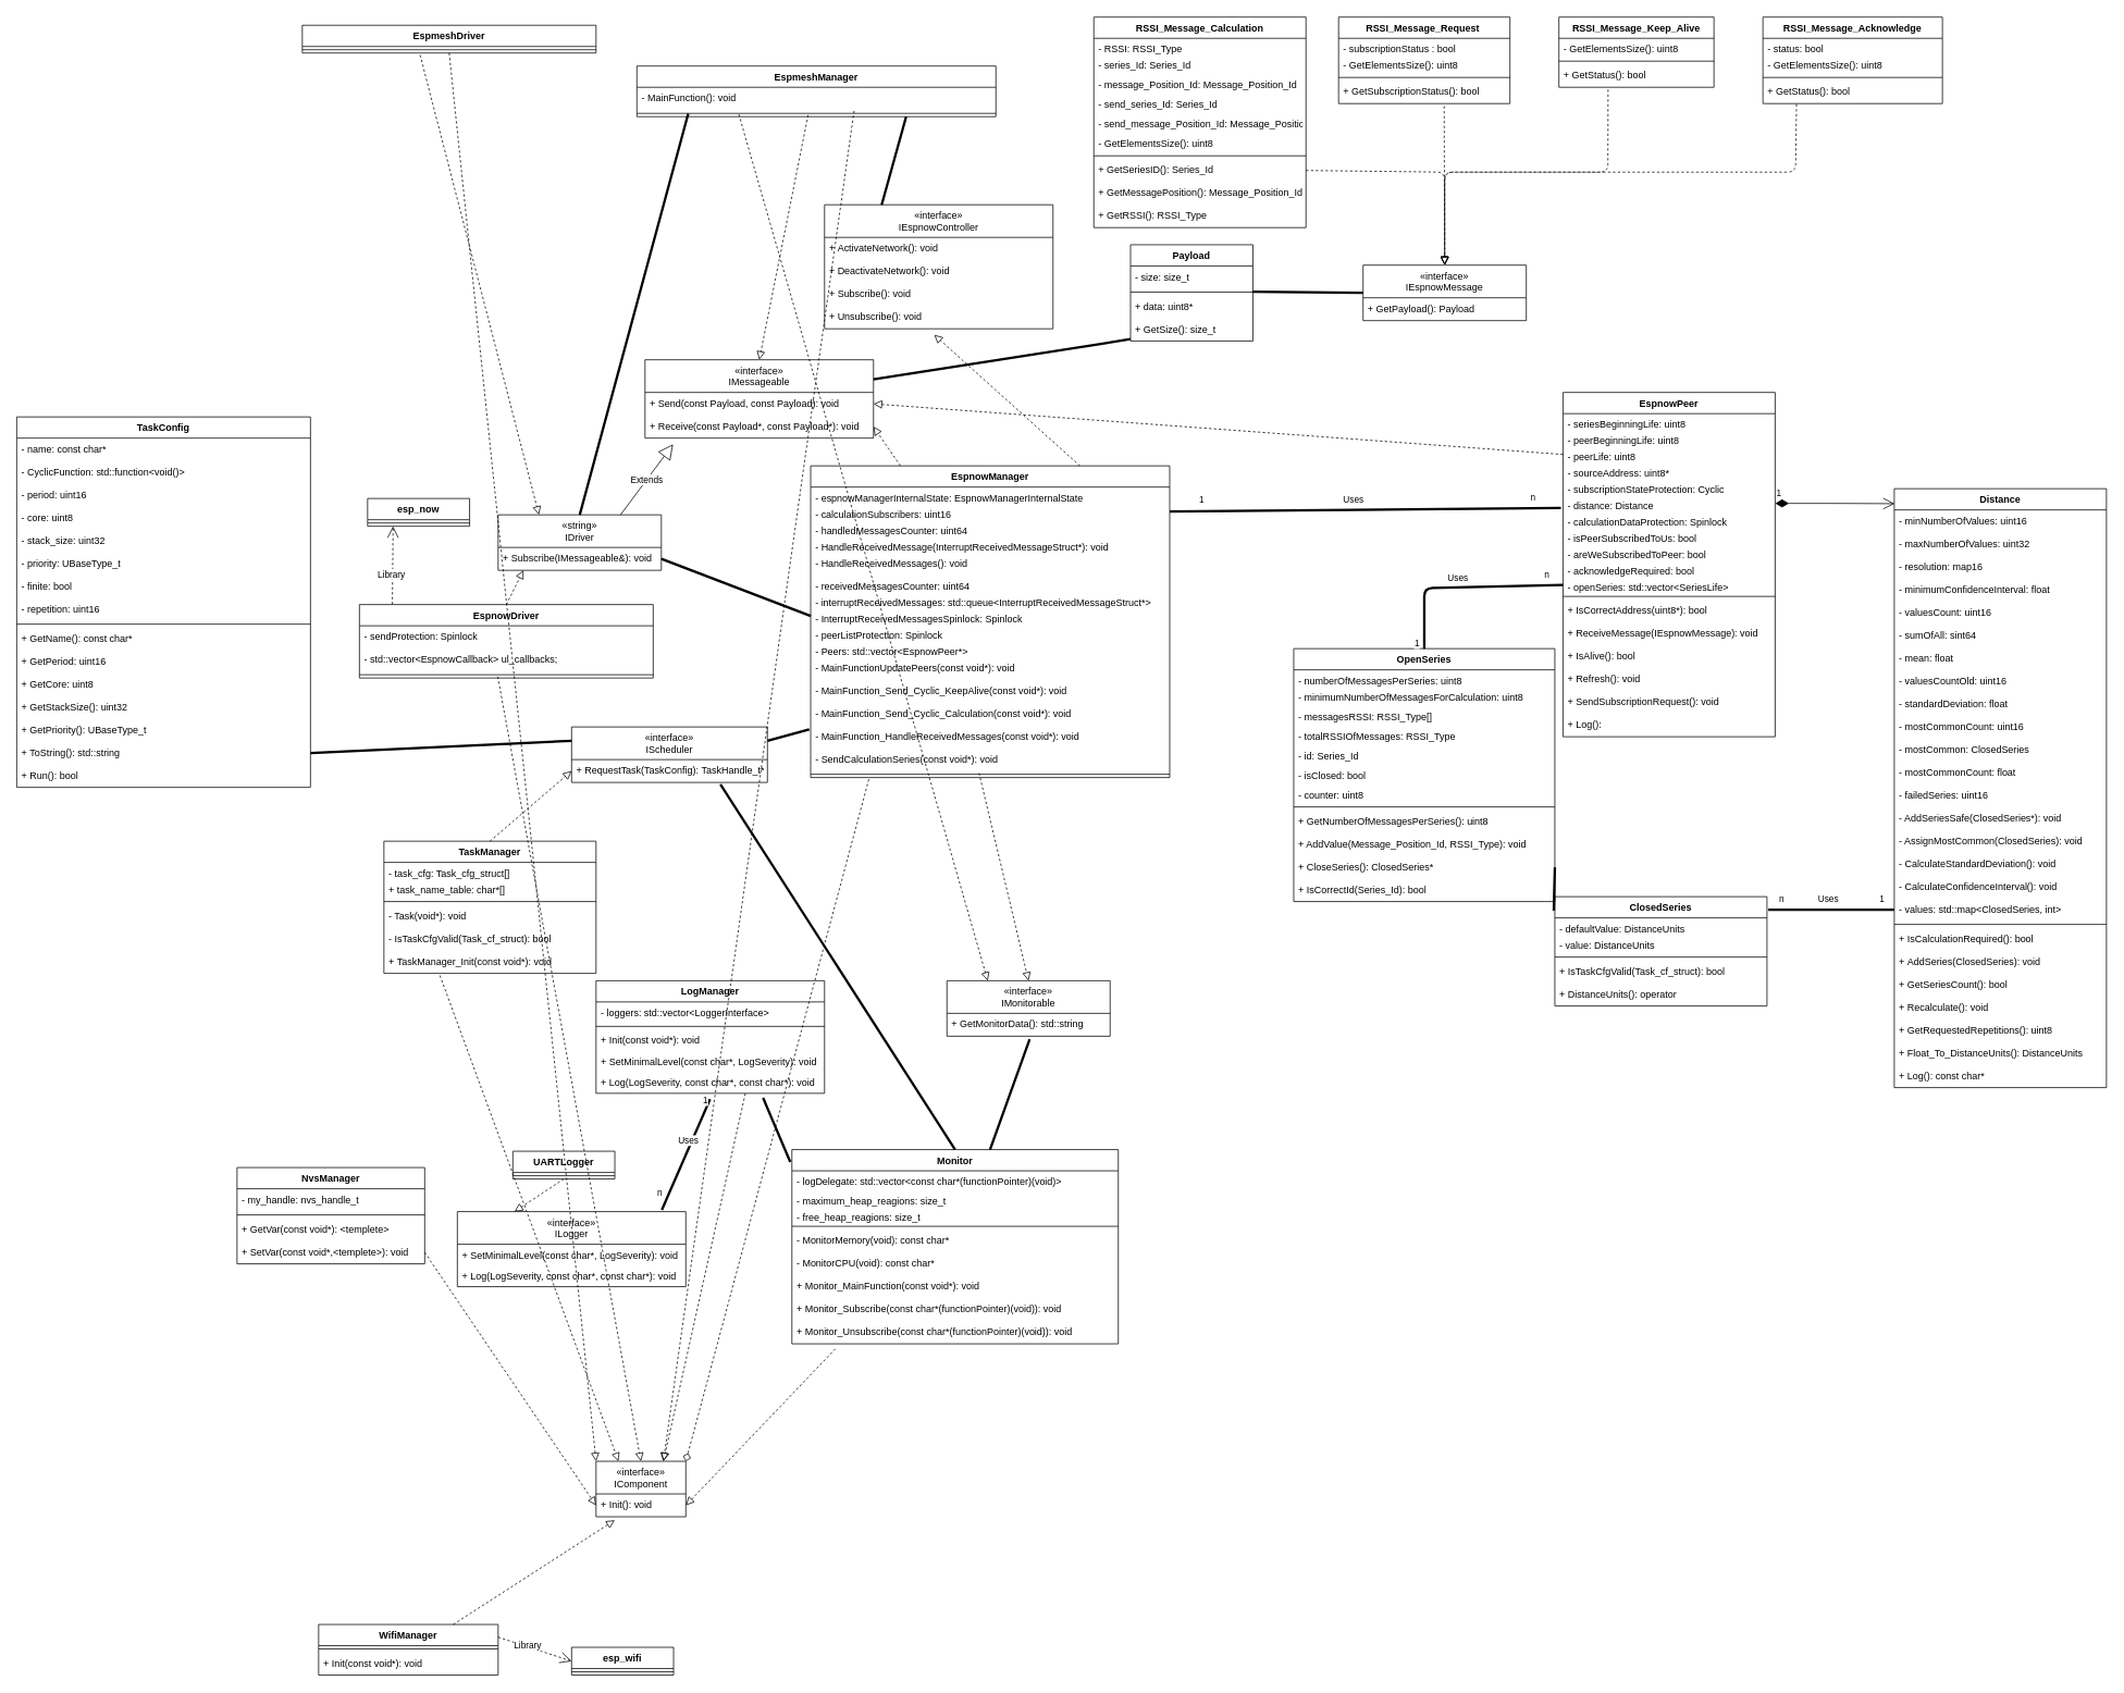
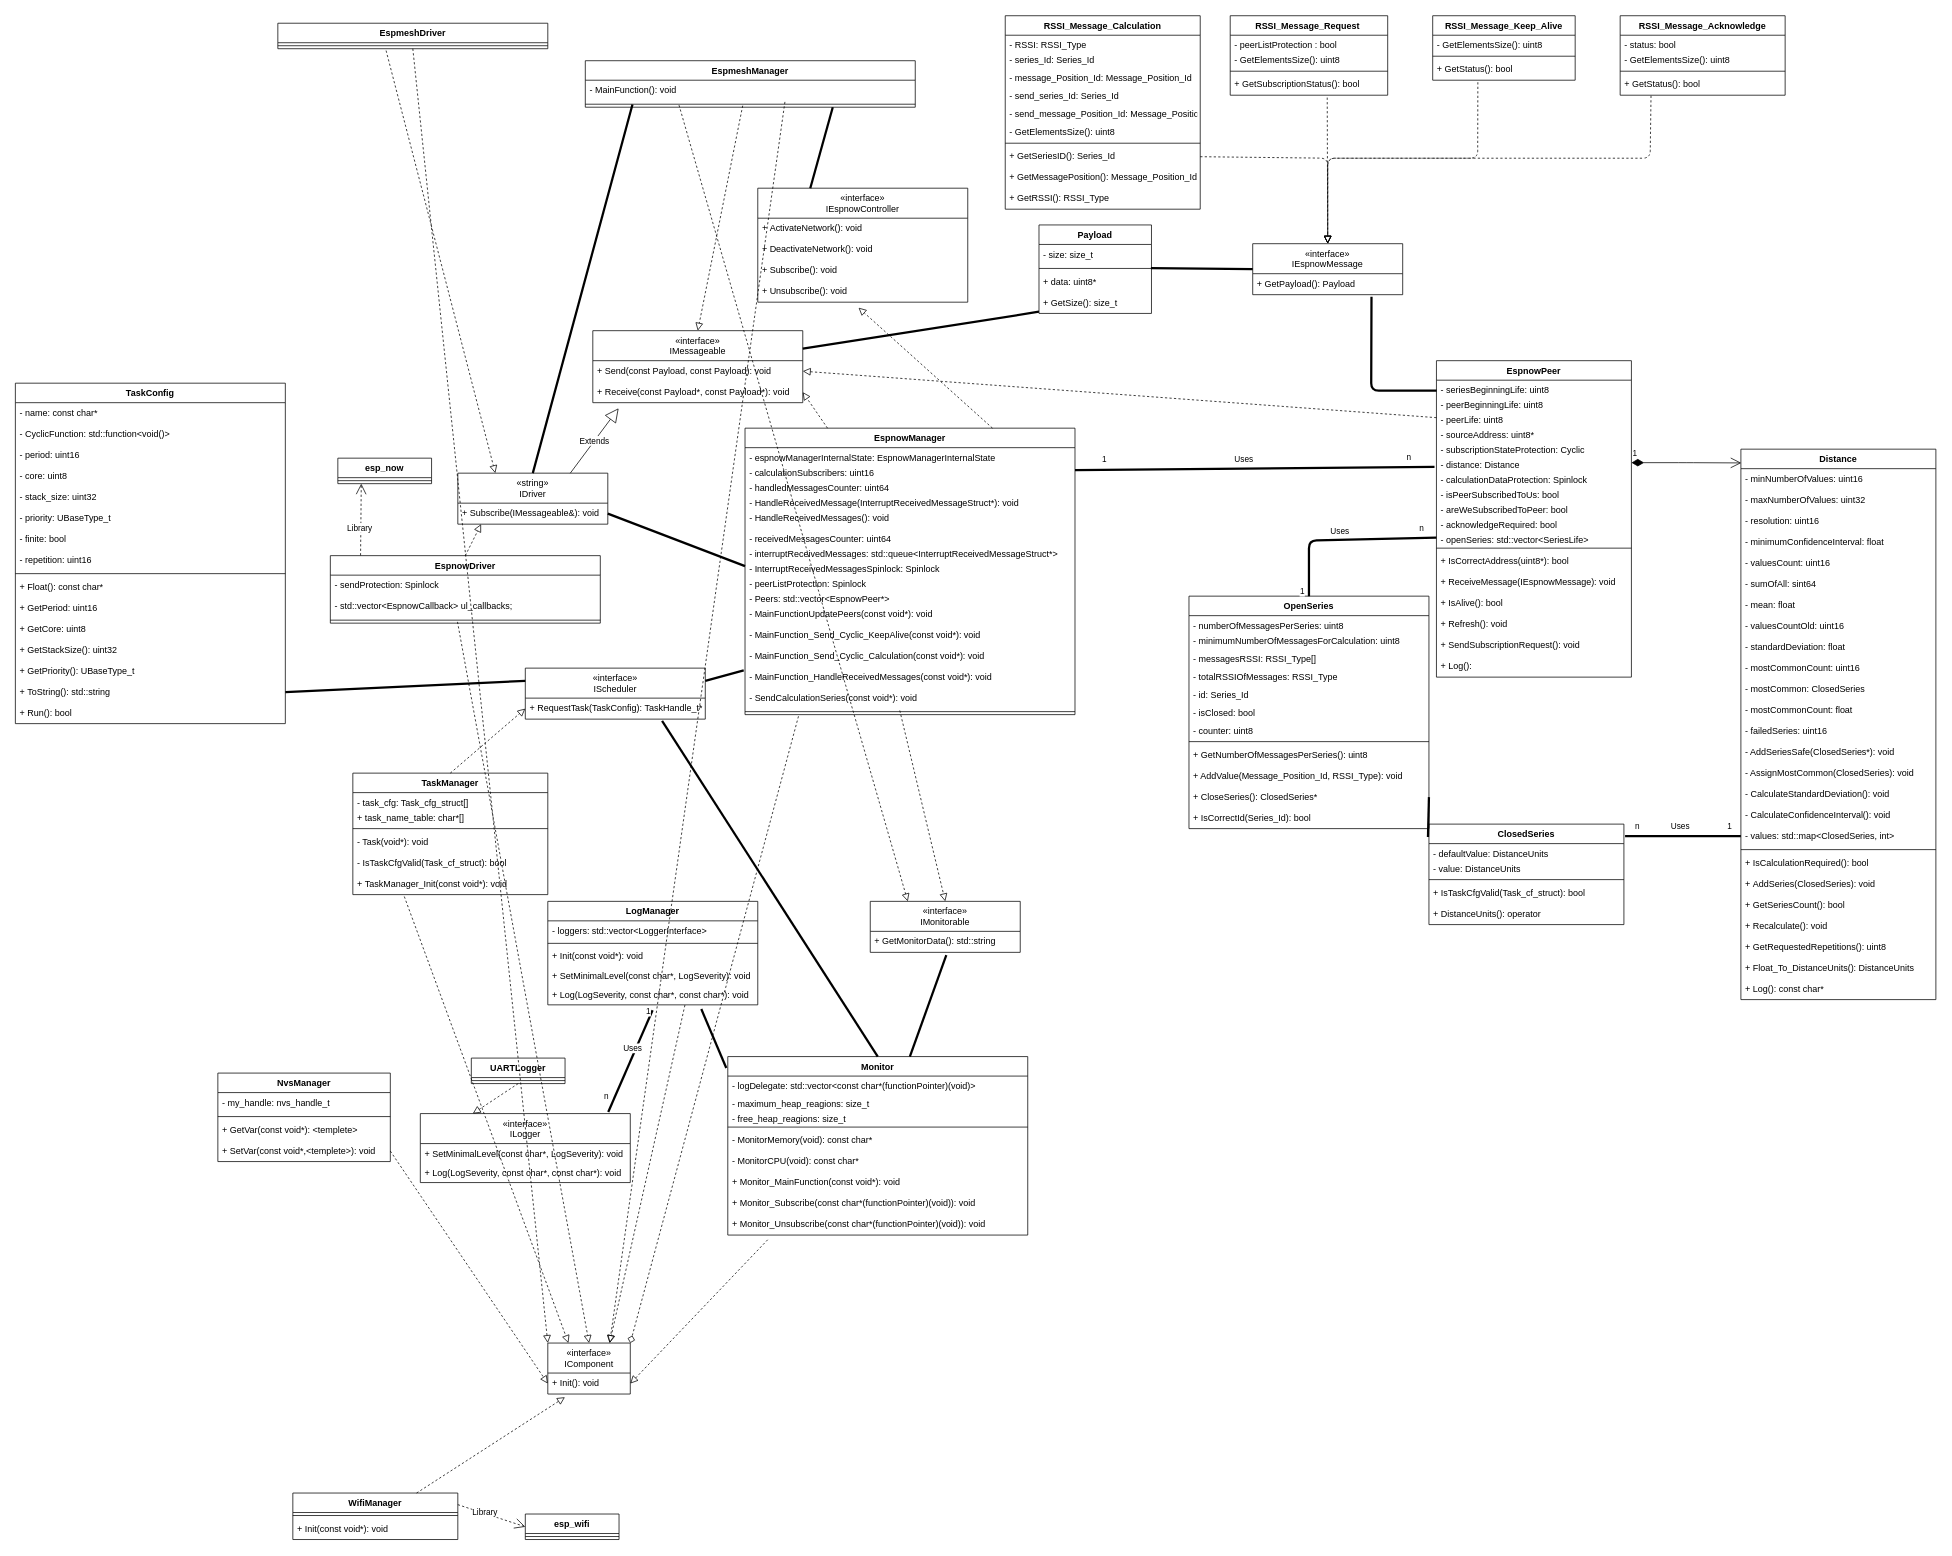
- <mxCell id="84" value="- subscriptionStatus : bool" style="text;strokeColor=none;fillColor=none;align=left;verticalAlign=top;spacingLeft=4;spacingRight=4;overflow=hidden;rotatable=0;points=[[0,0.5],[1,0.5]];portConstraint=eastwest;" parent="83" vertex="1"><mxGeometry y="26" width="210" height="20" as="geometry" /></mxCell>
+ <mxCell id="84" value="- peerListProtection : bool" style="text;strokeColor=none;fillColor=none;align=left;verticalAlign=top;spacingLeft=4;spacingRight=4;overflow=hidden;rotatable=0;points=[[0,0.5],[1,0.5]];portConstraint=eastwest;" parent="83" vertex="1"><mxGeometry y="26" width="210" height="20" as="geometry" /></mxCell>
+ <mxCell id="180" value="" style="endArrow=none;startArrow=none;endFill=0;startFill=0;endSize=8;html=1;verticalAlign=bottom;labelBackgroundColor=none;strokeWidth=3;entryX=0.792;entryY=1.096;entryDx=0;entryDy=0;entryPerimeter=0;exitX=0.001;exitY=0.7;exitDx=0;exitDy=0;exitPerimeter=0;" parent="1" source="131" target="78" edge="1"><mxGeometry width="160" relative="1" as="geometry"><mxPoint x="1910" y="520" as="sourcePoint" /><mxPoint x="1850" y="520" as="targetPoint" /><Array as="points"><mxPoint x="1828" y="520" /></Array></mxGeometry></mxCell>
- <mxCell id="106" value="- resolution: map16" style="text;strokeColor=none;fillColor=none;align=left;verticalAlign=top;spacingLeft=4;spacingRight=4;overflow=hidden;rotatable=0;points=[[0,0.5],[1,0.5]];portConstraint=eastwest;" parent="103" vertex="1"><mxGeometry y="82" width="260" height="28" as="geometry" /></mxCell>
+ <mxCell id="106" value="- resolution: uint16" style="text;strokeColor=none;fillColor=none;align=left;verticalAlign=top;spacingLeft=4;spacingRight=4;overflow=hidden;rotatable=0;points=[[0,0.5],[1,0.5]];portConstraint=eastwest;" parent="103" vertex="1"><mxGeometry y="82" width="260" height="28" as="geometry" /></mxCell>
- <mxCell id="215" value="+ GetName(): const char*" style="text;strokeColor=none;fillColor=none;align=left;verticalAlign=top;spacingLeft=4;spacingRight=4;overflow=hidden;rotatable=0;points=[[0,0.5],[1,0.5]];portConstraint=eastwest;" vertex="1" parent="205"><mxGeometry y="258" width="360" height="28" as="geometry" /></mxCell>
+ <mxCell id="215" value="+ Float(): const char*" style="text;strokeColor=none;fillColor=none;align=left;verticalAlign=top;spacingLeft=4;spacingRight=4;overflow=hidden;rotatable=0;points=[[0,0.5],[1,0.5]];portConstraint=eastwest;" vertex="1" parent="205"><mxGeometry y="258" width="360" height="28" as="geometry" /></mxCell>
